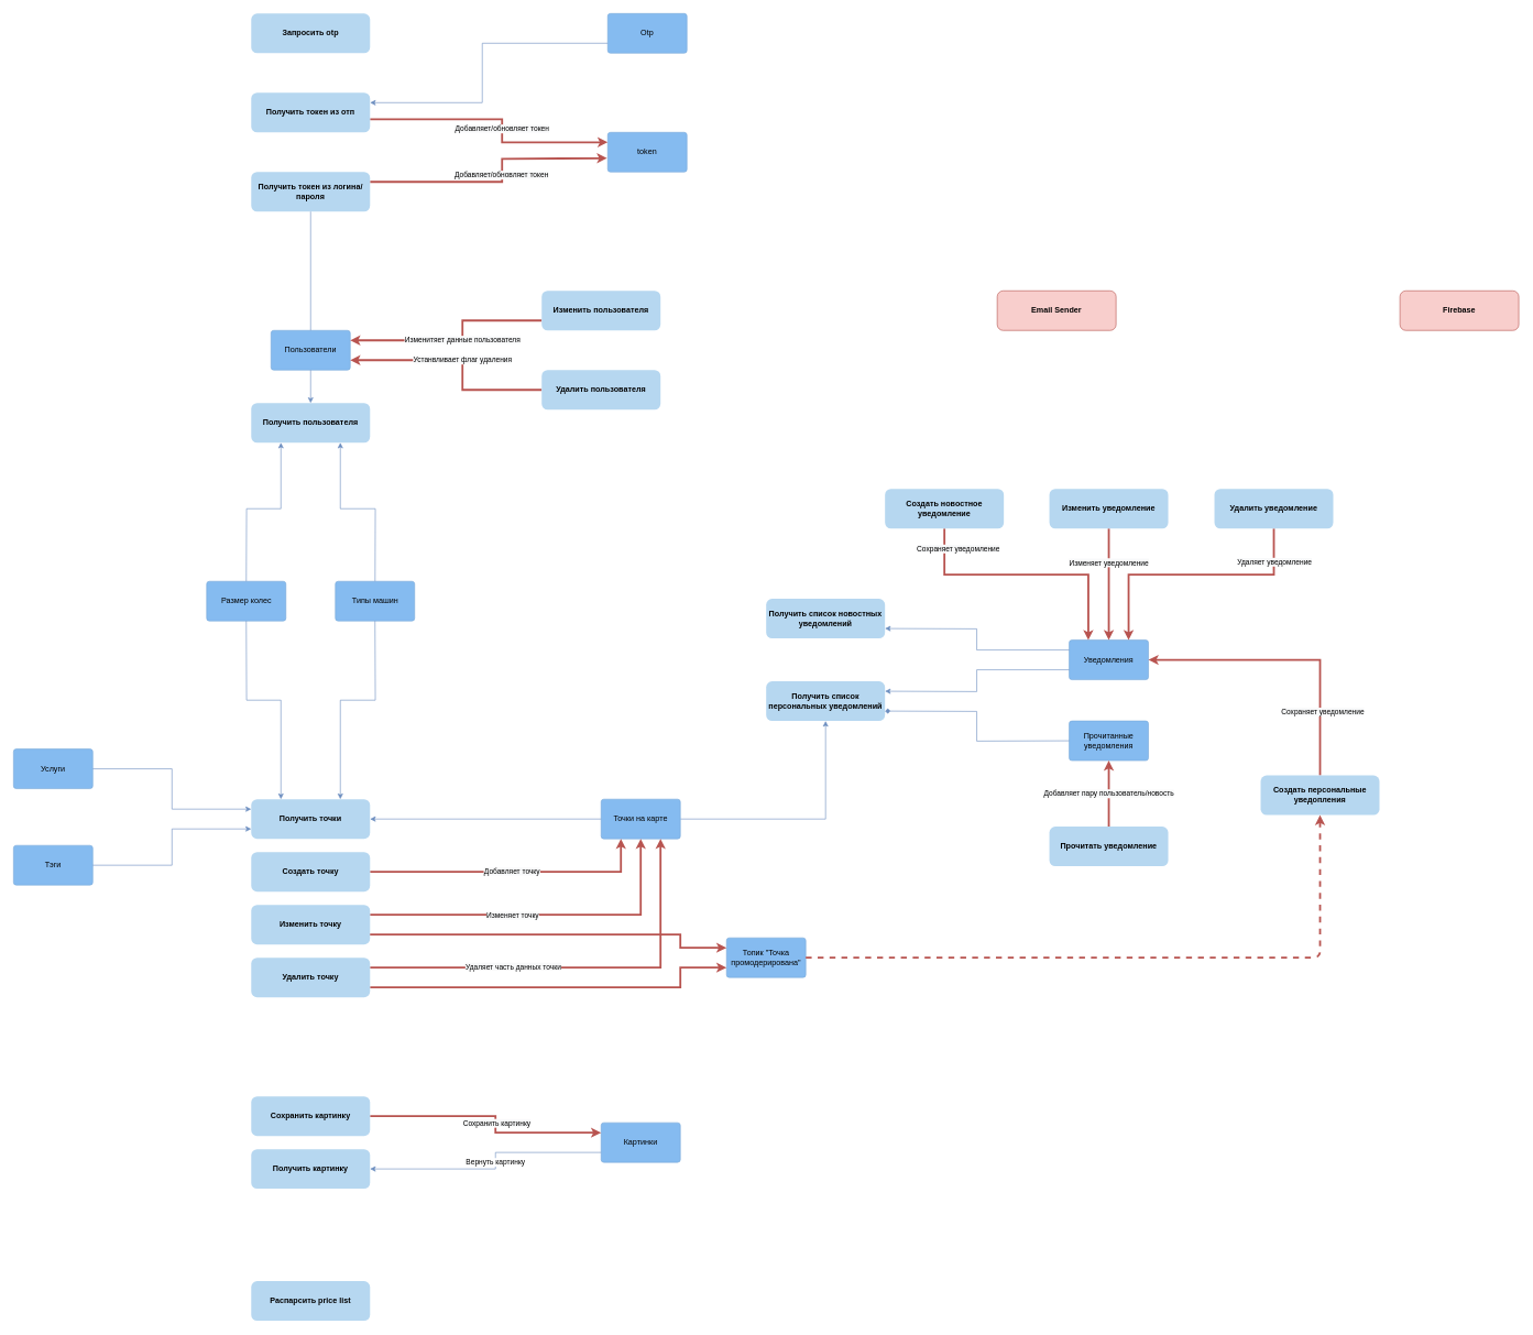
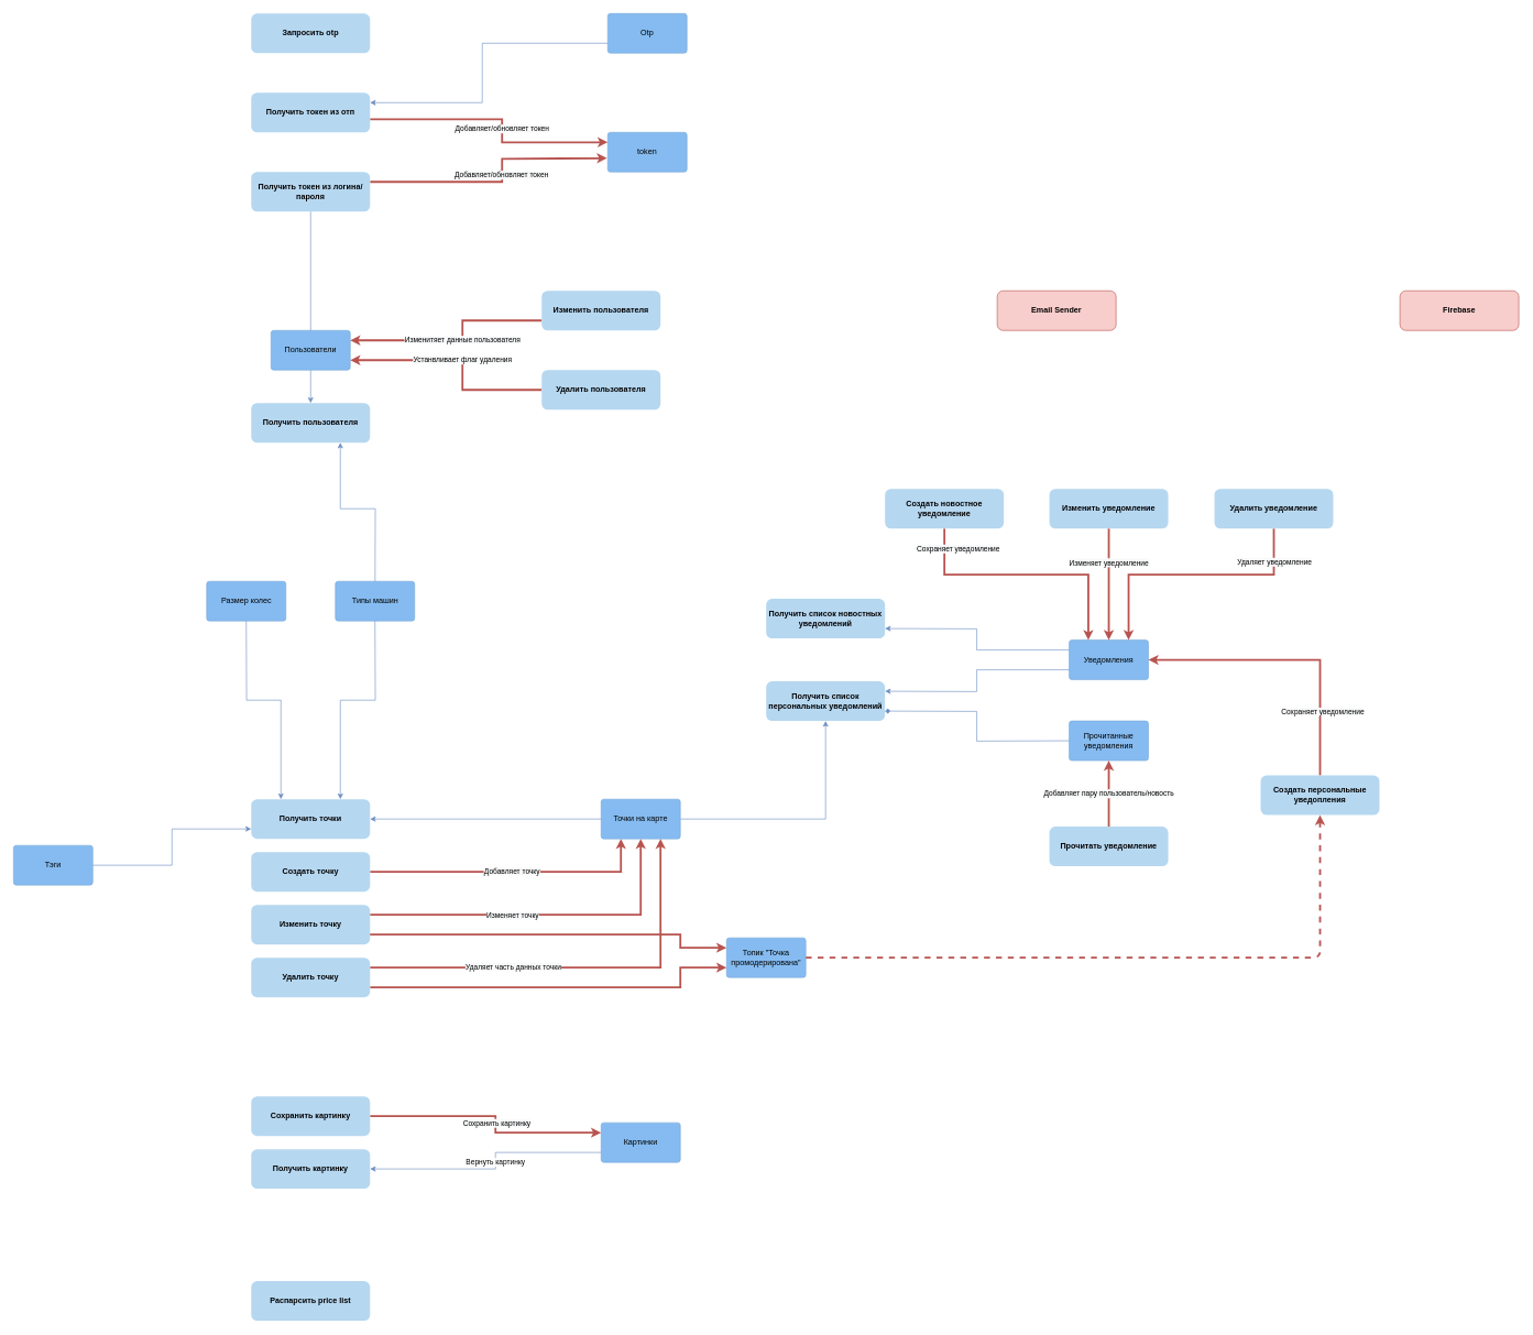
- <mxCell id="48" style="edgeStyle=none;rounded=0;orthogonalLoop=1;jettySize=auto;html=1;fillColor=#dae8fc;strokeColor=#6c8ebf;exitX=0.5;exitY=0;exitDx=0;exitDy=0;entryX=0.25;entryY=1;entryDx=0;entryDy=0;" parent="1" source="2" target="13" edge="1"><mxGeometry relative="1" as="geometry"><mxPoint x="390" y="550" as="targetPoint" /><mxPoint x="220" y="625" as="sourcePoint" /><Array as="points"><mxPoint x="373" y="770" /><mxPoint x="425" y="770" /></Array></mxGeometry></mxCell>
- <mxCell id="4" value="Услуги" style="rounded=1;whiteSpace=wrap;html=1;fillColor=#85bbf0;strokeColor=#78a8d8;fontColor=#000000;labelBackgroundColor=none;arcSize=7;" parent="1" vertex="1"><mxGeometry x="20" y="1134" width="120" height="60" as="geometry" /></mxCell>
- <mxCell id="49" style="edgeStyle=none;rounded=0;orthogonalLoop=1;jettySize=auto;html=1;fillColor=#dae8fc;strokeColor=#6c8ebf;exitX=1;exitY=0.5;exitDx=0;exitDy=0;entryX=0;entryY=0.25;entryDx=0;entryDy=0;" parent="1" source="4" target="44" edge="1"><mxGeometry relative="1" as="geometry"><mxPoint x="140" y="940" as="targetPoint" /><mxPoint x="-30" y="940" as="sourcePoint" /><Array as="points"><mxPoint x="260" y="1164" /><mxPoint x="260" y="1225" /></Array></mxGeometry></mxCell>
